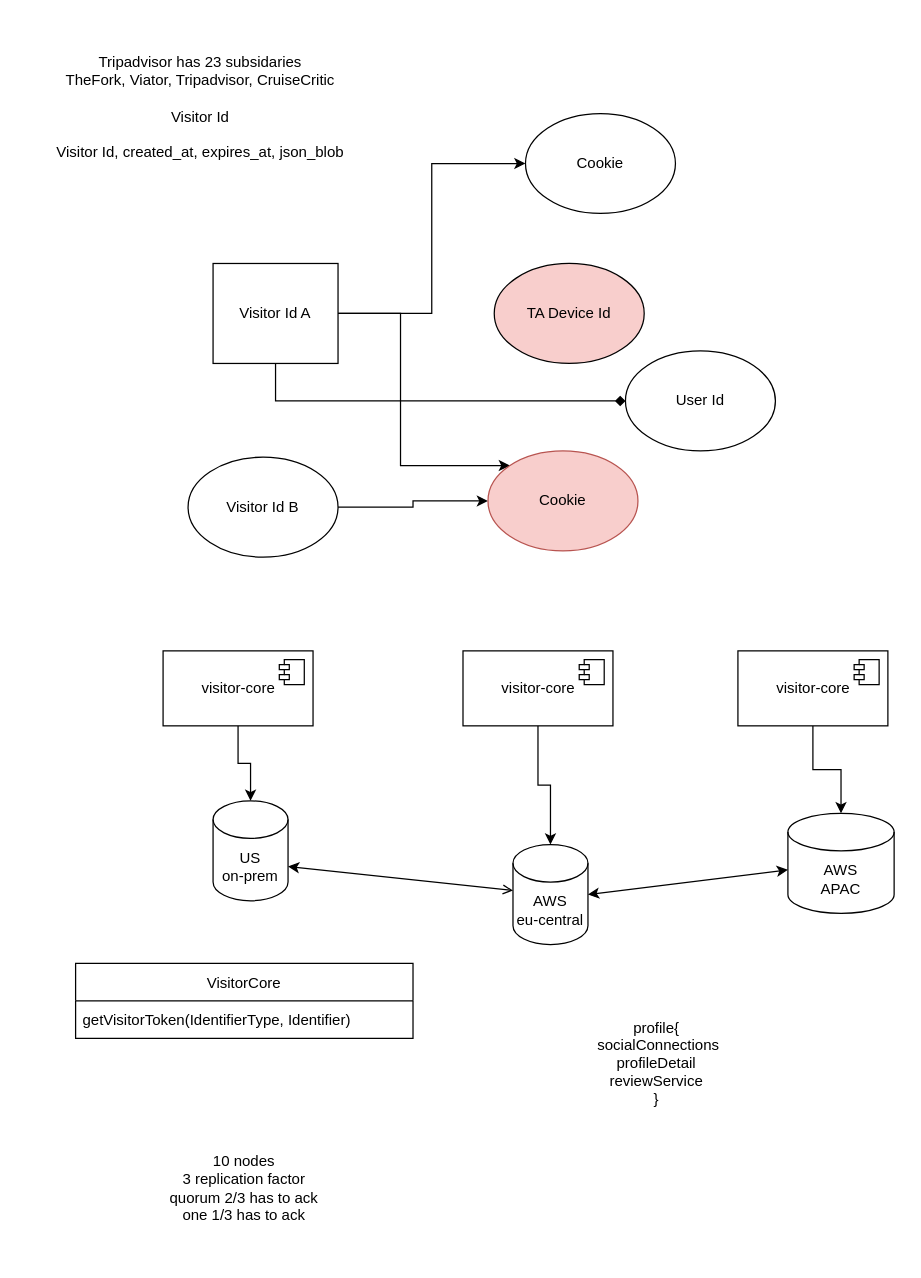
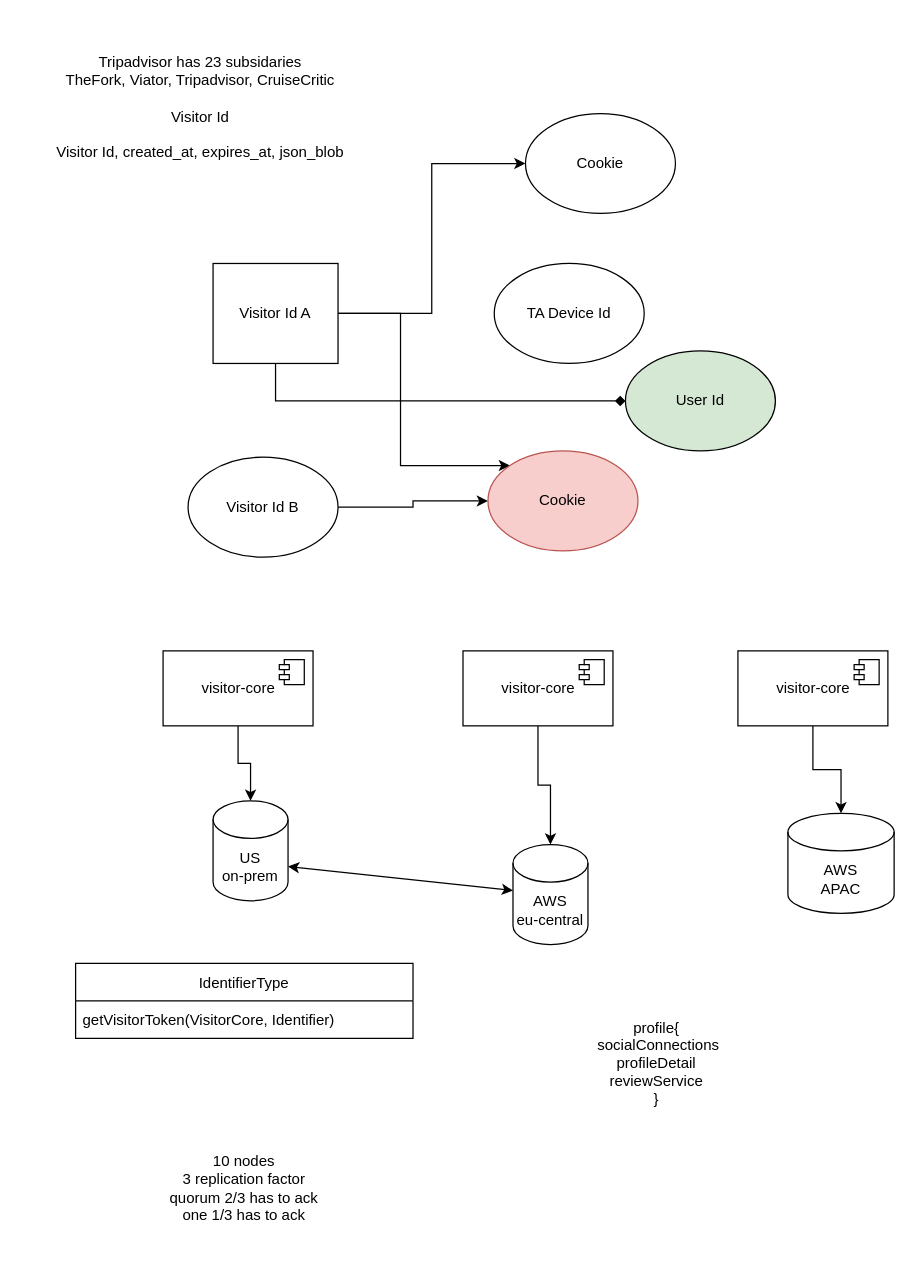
- <mxCell id="7" value="TA Device Id" style="ellipse;whiteSpace=wrap;html=1;fillColor=#f8cecc;" vertex="1" parent="1"><mxGeometry x="395" y="210" width="120" height="80" as="geometry" /></mxCell>
+ <mxCell id="7" value="TA Device Id" style="ellipse;whiteSpace=wrap;html=1;" vertex="1" parent="1"><mxGeometry x="395" y="210" width="120" height="80" as="geometry" /></mxCell>
- <mxCell id="11" value="User Id" style="ellipse;whiteSpace=wrap;html=1;" vertex="1" parent="1"><mxGeometry x="500" y="280" width="120" height="80" as="geometry" /></mxCell>
+ <mxCell id="11" value="User Id" style="ellipse;whiteSpace=wrap;html=1;fillColor=#d5e8d4;" vertex="1" parent="1"><mxGeometry x="500" y="280" width="120" height="80" as="geometry" /></mxCell>
- <mxCell id="26" value="" style="endArrow=classic;startArrow=classic;html=1;rounded=0;exitX=1;exitY=0.5;exitDx=0;exitDy=0;exitPerimeter=0;" edge="1" parent="1" source="14" target="15"><mxGeometry width="50" height="50" relative="1" as="geometry"><mxPoint x="460" y="690" as="sourcePoint" /><mxPoint x="420" y="700.357" as="targetPoint" /></mxGeometry></mxCell>
- <mxCell id="25" value="" style="endArrow=open;startArrow=classic;html=1;rounded=0;exitX=1;exitY=0;exitDx=0;exitDy=52.5;exitPerimeter=0;" edge="1" parent="1" source="13" target="14"><mxGeometry width="50" height="50" relative="1" as="geometry"><mxPoint x="280" y="770" as="sourcePoint" /><mxPoint x="330" y="720" as="targetPoint" /></mxGeometry></mxCell>
+ <mxCell id="25" value="" style="endArrow=classic;startArrow=classic;html=1;rounded=0;exitX=1;exitY=0;exitDx=0;exitDy=52.5;exitPerimeter=0;" edge="1" parent="1" source="13" target="14"><mxGeometry width="50" height="50" relative="1" as="geometry"><mxPoint x="280" y="770" as="sourcePoint" /><mxPoint x="330" y="720" as="targetPoint" /></mxGeometry></mxCell>
- <mxCell id="27" value="VisitorCore" style="swimlane;fontStyle=0;childLayout=stackLayout;horizontal=1;startSize=30;horizontalStack=0;resizeParent=1;resizeParentMax=0;resizeLast=0;collapsible=1;marginBottom=0;" vertex="1" parent="1"><mxGeometry x="60" y="770" width="270" height="60" as="geometry" /></mxCell>
+ <mxCell id="27" value="IdentifierType" style="swimlane;fontStyle=0;childLayout=stackLayout;horizontal=1;startSize=30;horizontalStack=0;resizeParent=1;resizeParentMax=0;resizeLast=0;collapsible=1;marginBottom=0;" vertex="1" parent="1"><mxGeometry x="60" y="770" width="270" height="60" as="geometry" /></mxCell>
- <mxCell id="28" value="getVisitorToken(IdentifierType, Identifier)" style="text;strokeColor=none;fillColor=none;align=left;verticalAlign=middle;spacingLeft=4;spacingRight=4;overflow=hidden;points=[[0,0.5],[1,0.5]];portConstraint=eastwest;rotatable=0;" vertex="1" parent="27"><mxGeometry y="30" width="270" height="30" as="geometry" /></mxCell>
+ <mxCell id="28" value="getVisitorToken(VisitorCore, Identifier)" style="text;strokeColor=none;fillColor=none;align=left;verticalAlign=middle;spacingLeft=4;spacingRight=4;overflow=hidden;points=[[0,0.5],[1,0.5]];portConstraint=eastwest;rotatable=0;" vertex="1" parent="27"><mxGeometry y="30" width="270" height="30" as="geometry" /></mxCell>
